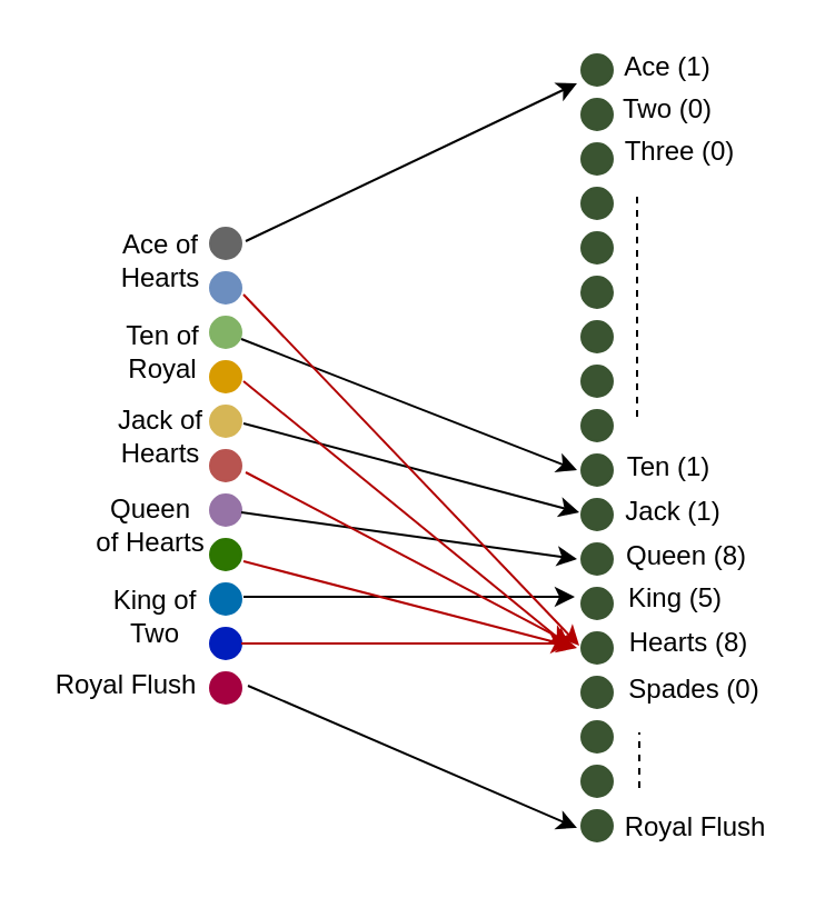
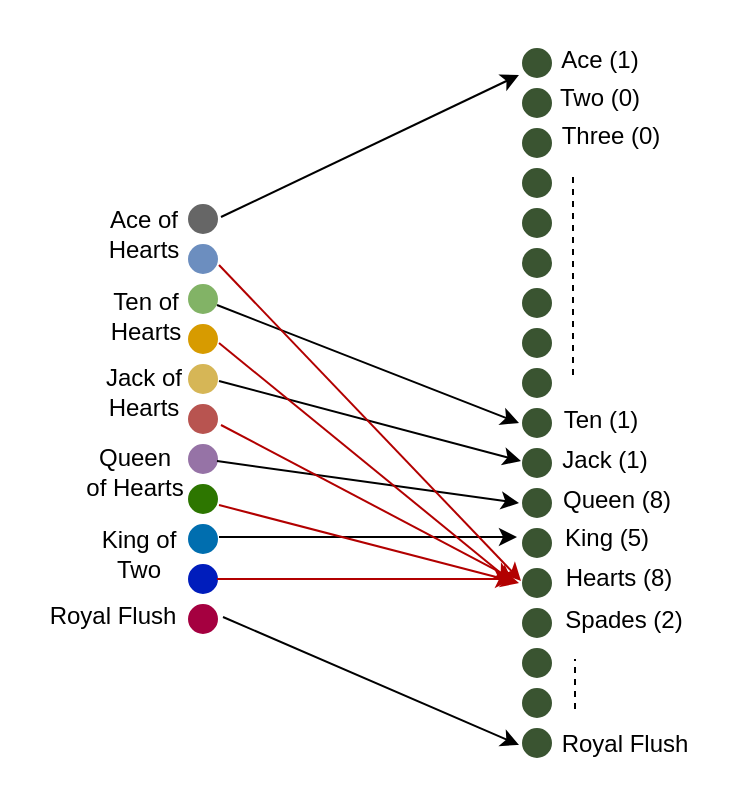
- <mxCell id="32" value="Ten of Royal" style="text;html=1;strokeColor=none;fillColor=none;align=center;verticalAlign=middle;whiteSpace=wrap;rounded=0;" vertex="1" parent="1"><mxGeometry x="53" y="148" width="40" height="20" as="geometry" /></mxCell>
+ <mxCell id="32" value="Ten of Hearts" style="text;html=1;strokeColor=none;fillColor=none;align=center;verticalAlign=middle;whiteSpace=wrap;rounded=0;" vertex="1" parent="1"><mxGeometry x="53" y="148" width="40" height="20" as="geometry" /></mxCell>
- <mxCell id="58" value="Spades (0)" style="text;html=1;strokeColor=none;fillColor=none;align=center;verticalAlign=middle;whiteSpace=wrap;rounded=0;" vertex="1" parent="1"><mxGeometry x="281" y="300" width="62" height="20" as="geometry" /></mxCell>
+ <mxCell id="58" value="Spades (2)" style="text;html=1;strokeColor=none;fillColor=none;align=center;verticalAlign=middle;whiteSpace=wrap;rounded=0;" vertex="1" parent="1"><mxGeometry x="281" y="300" width="62" height="20" as="geometry" /></mxCell>
